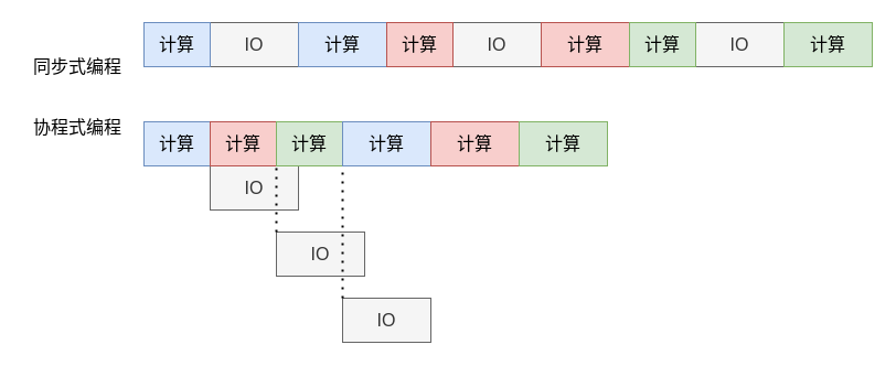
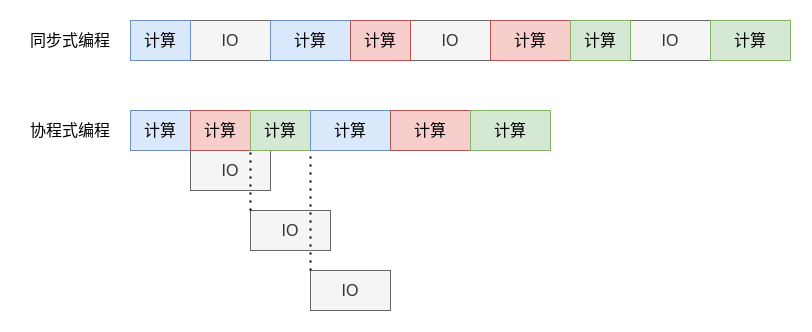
- <mxCell id="11" value="&lt;font style=&quot;font-size: 16px;&quot;&gt;同步式编程&lt;/font&gt;" style="text;html=1;align=center;verticalAlign=middle;whiteSpace=wrap;rounded=0;" vertex="1" parent="1"><mxGeometry x="20" y="45" width="100" height="30" as="geometry" /></mxCell>
+ <mxCell id="11" value="&lt;font style=&quot;font-size: 16px;&quot;&gt;同步式编程&lt;/font&gt;" style="text;html=1;align=center;verticalAlign=middle;whiteSpace=wrap;rounded=0;" vertex="1" parent="1"><mxGeometry x="20" y="25" width="100" height="30" as="geometry" /></mxCell>
- <mxCell id="12" value="&lt;font style=&quot;font-size: 16px;&quot;&gt;协程式编程&lt;/font&gt;" style="text;html=1;align=center;verticalAlign=middle;whiteSpace=wrap;rounded=0;" vertex="1" parent="1"><mxGeometry x="20" y="100" width="100" height="30" as="geometry" /></mxCell>
+ <mxCell id="12" value="&lt;font style=&quot;font-size: 16px;&quot;&gt;协程式编程&lt;/font&gt;" style="text;html=1;align=center;verticalAlign=middle;whiteSpace=wrap;rounded=0;" vertex="1" parent="1"><mxGeometry x="20" y="115" width="100" height="30" as="geometry" /></mxCell>
